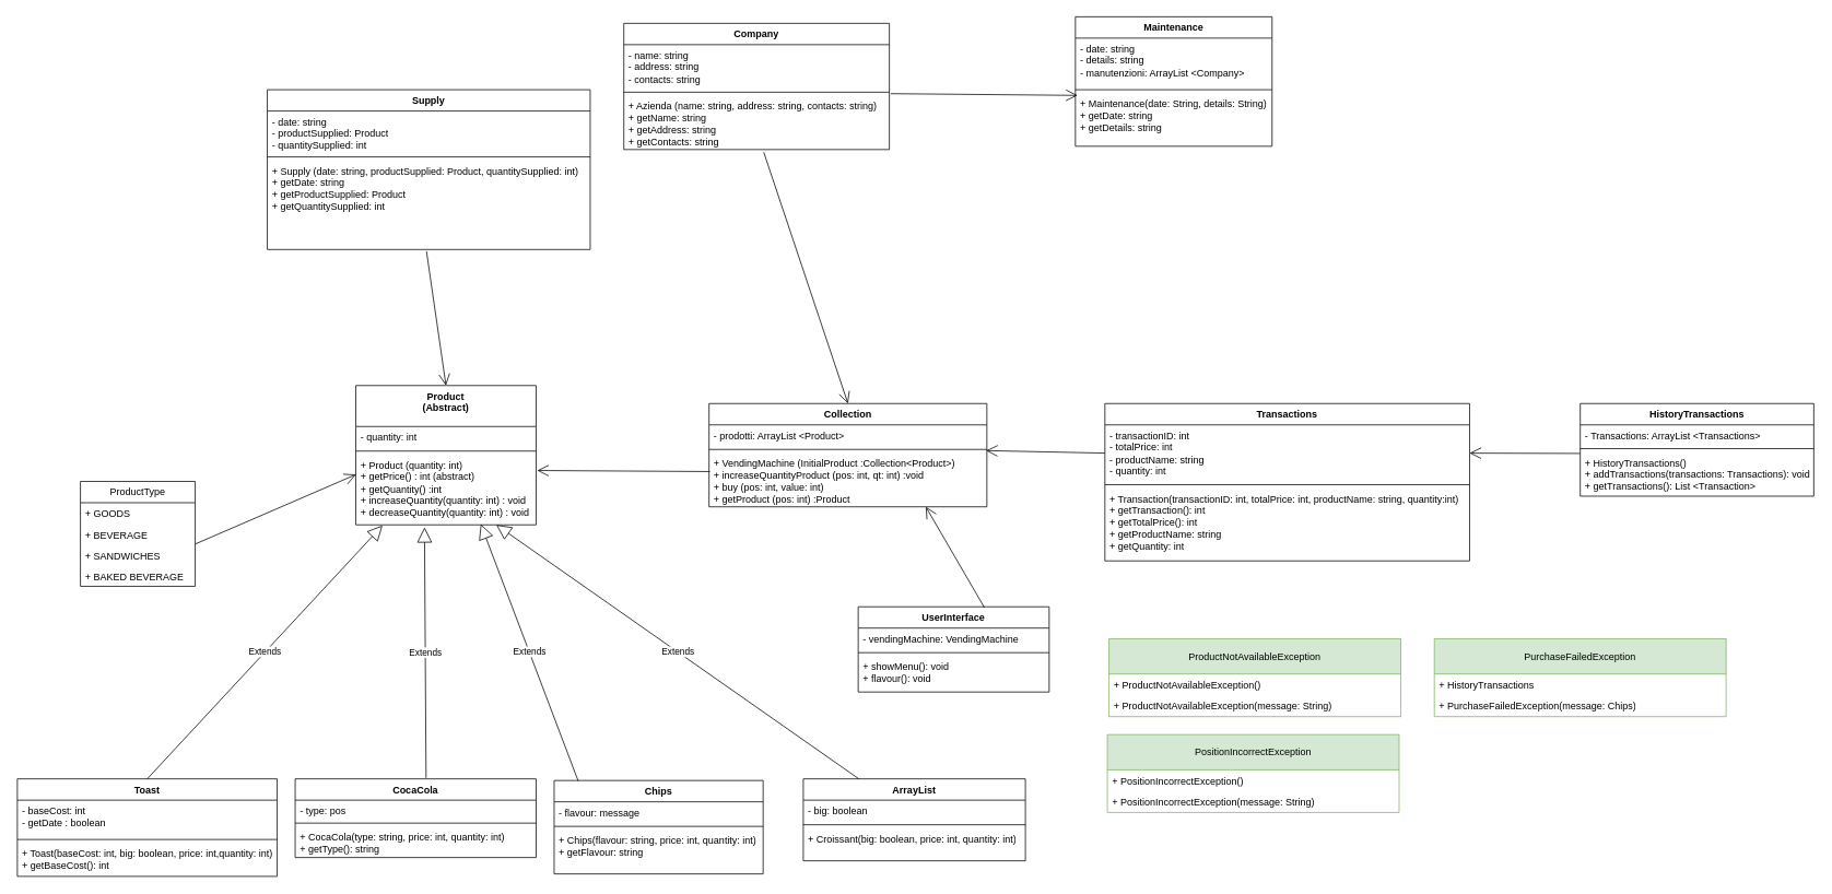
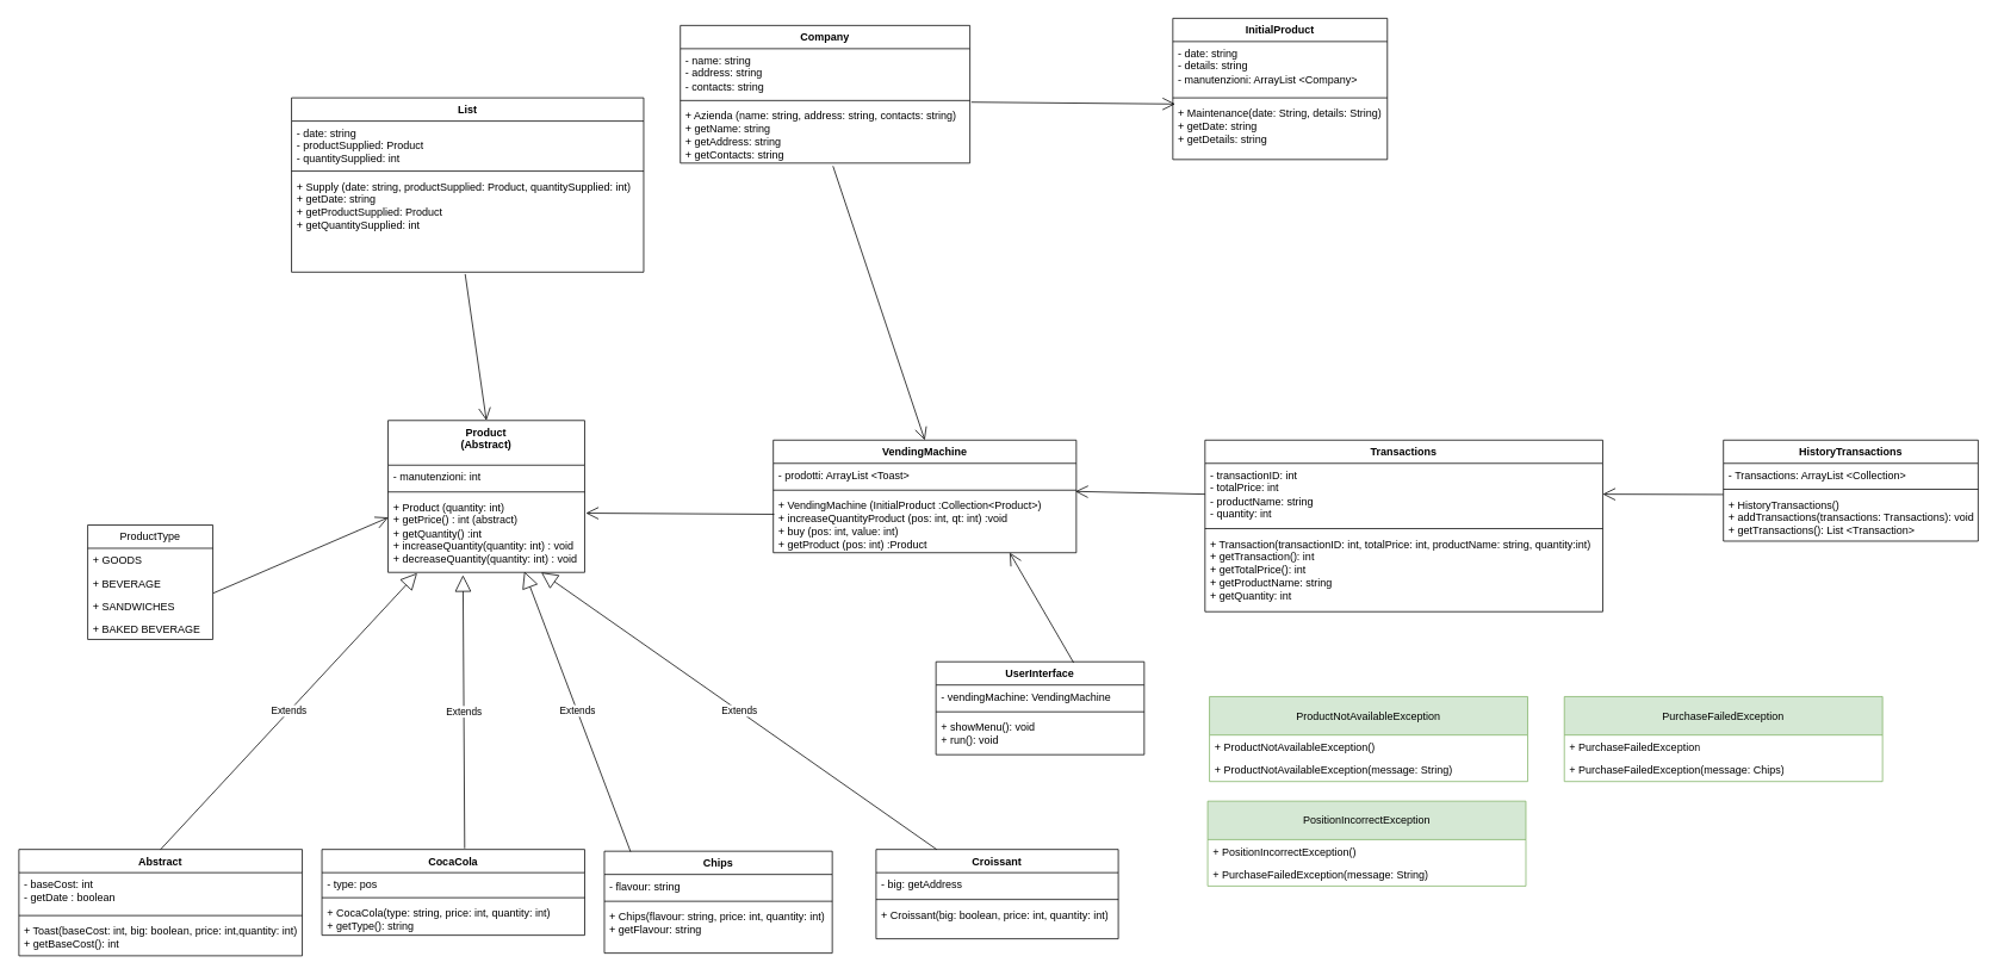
- <mxCell id="33" value="Maintenance" style="swimlane;fontStyle=1;align=center;verticalAlign=top;childLayout=stackLayout;horizontal=1;startSize=26;horizontalStack=0;resizeParent=1;resizeParentMax=0;resizeLast=0;collapsible=1;marginBottom=0;whiteSpace=wrap;html=1;" parent="1" vertex="1"><mxGeometry x="1311" y="20" width="240" height="158" as="geometry" /></mxCell>
+ <mxCell id="33" value="InitialProduct" style="swimlane;fontStyle=1;align=center;verticalAlign=top;childLayout=stackLayout;horizontal=1;startSize=26;horizontalStack=0;resizeParent=1;resizeParentMax=0;resizeLast=0;collapsible=1;marginBottom=0;whiteSpace=wrap;html=1;" parent="1" vertex="1"><mxGeometry x="1311" y="20" width="240" height="158" as="geometry" /></mxCell>
- <mxCell id="38" value="Supply" style="swimlane;fontStyle=1;align=center;verticalAlign=top;childLayout=stackLayout;horizontal=1;startSize=26;horizontalStack=0;resizeParent=1;resizeParentMax=0;resizeLast=0;collapsible=1;marginBottom=0;whiteSpace=wrap;html=1;" parent="1" vertex="1"><mxGeometry x="325" y="109" width="394" height="195" as="geometry" /></mxCell>
+ <mxCell id="38" value="List" style="swimlane;fontStyle=1;align=center;verticalAlign=top;childLayout=stackLayout;horizontal=1;startSize=26;horizontalStack=0;resizeParent=1;resizeParentMax=0;resizeLast=0;collapsible=1;marginBottom=0;whiteSpace=wrap;html=1;" parent="1" vertex="1"><mxGeometry x="325" y="109" width="394" height="195" as="geometry" /></mxCell>
- <mxCell id="11" value="Collection" style="swimlane;fontStyle=1;align=center;verticalAlign=top;childLayout=stackLayout;horizontal=1;startSize=26;horizontalStack=0;resizeParent=1;resizeParentMax=0;resizeLast=0;collapsible=1;marginBottom=0;whiteSpace=wrap;html=1;" parent="1" vertex="1"><mxGeometry x="864" y="492" width="339" height="126" as="geometry" /></mxCell>
+ <mxCell id="11" value="VendingMachine" style="swimlane;fontStyle=1;align=center;verticalAlign=top;childLayout=stackLayout;horizontal=1;startSize=26;horizontalStack=0;resizeParent=1;resizeParentMax=0;resizeLast=0;collapsible=1;marginBottom=0;whiteSpace=wrap;html=1;" parent="1" vertex="1"><mxGeometry x="864" y="492" width="339" height="126" as="geometry" /></mxCell>
- <mxCell id="12" value="- prodotti: ArrayList &amp;lt;Product&amp;gt;" style="text;strokeColor=none;fillColor=none;align=left;verticalAlign=top;spacingLeft=4;spacingRight=4;overflow=hidden;rotatable=0;points=[[0,0.5],[1,0.5]];portConstraint=eastwest;whiteSpace=wrap;html=1;" parent="11" vertex="1"><mxGeometry y="26" width="339" height="26" as="geometry" /></mxCell>
+ <mxCell id="12" value="- prodotti: ArrayList &amp;lt;Toast&amp;gt;" style="text;strokeColor=none;fillColor=none;align=left;verticalAlign=top;spacingLeft=4;spacingRight=4;overflow=hidden;rotatable=0;points=[[0,0.5],[1,0.5]];portConstraint=eastwest;whiteSpace=wrap;html=1;" parent="11" vertex="1"><mxGeometry y="26" width="339" height="26" as="geometry" /></mxCell>
- <mxCell id="72" value="- Transactions: ArrayList &amp;lt;Transactions&amp;gt;&amp;nbsp;&lt;br&gt;" style="text;strokeColor=none;fillColor=none;align=left;verticalAlign=top;spacingLeft=4;spacingRight=4;overflow=hidden;rotatable=0;points=[[0,0.5],[1,0.5]];portConstraint=eastwest;whiteSpace=wrap;html=1;" vertex="1" parent="71"><mxGeometry y="26" width="285" height="25" as="geometry" /></mxCell>
+ <mxCell id="72" value="- Transactions: ArrayList &amp;lt;Collection&amp;gt;&amp;nbsp;&lt;br&gt;" style="text;strokeColor=none;fillColor=none;align=left;verticalAlign=top;spacingLeft=4;spacingRight=4;overflow=hidden;rotatable=0;points=[[0,0.5],[1,0.5]];portConstraint=eastwest;whiteSpace=wrap;html=1;" vertex="1" parent="71"><mxGeometry y="26" width="285" height="25" as="geometry" /></mxCell>
- <mxCell id="3" value="- quantity: int" style="text;strokeColor=none;fillColor=none;align=left;verticalAlign=top;spacingLeft=4;spacingRight=4;overflow=hidden;rotatable=0;points=[[0,0.5],[1,0.5]];portConstraint=eastwest;whiteSpace=wrap;html=1;" parent="2" vertex="1"><mxGeometry y="50" width="220" height="26" as="geometry" /></mxCell>
+ <mxCell id="3" value="- manutenzioni: int" style="text;strokeColor=none;fillColor=none;align=left;verticalAlign=top;spacingLeft=4;spacingRight=4;overflow=hidden;rotatable=0;points=[[0,0.5],[1,0.5]];portConstraint=eastwest;whiteSpace=wrap;html=1;" parent="2" vertex="1"><mxGeometry y="50" width="220" height="26" as="geometry" /></mxCell>
- <mxCell id="46" value="+ showMenu(): void&lt;br&gt;+ flavour(): void" style="text;strokeColor=none;fillColor=none;align=left;verticalAlign=top;spacingLeft=4;spacingRight=4;overflow=hidden;rotatable=0;points=[[0,0.5],[1,0.5]];portConstraint=eastwest;whiteSpace=wrap;html=1;" vertex="1" parent="43"><mxGeometry y="60" width="233" height="44" as="geometry" /></mxCell>
+ <mxCell id="46" value="+ showMenu(): void&lt;br&gt;+ run(): void" style="text;strokeColor=none;fillColor=none;align=left;verticalAlign=top;spacingLeft=4;spacingRight=4;overflow=hidden;rotatable=0;points=[[0,0.5],[1,0.5]];portConstraint=eastwest;whiteSpace=wrap;html=1;" vertex="1" parent="43"><mxGeometry y="60" width="233" height="44" as="geometry" /></mxCell>
- <mxCell id="63" value="+&amp;nbsp;HistoryTransactions" style="text;strokeColor=none;fillColor=none;align=left;verticalAlign=top;spacingLeft=4;spacingRight=4;overflow=hidden;rotatable=0;points=[[0,0.5],[1,0.5]];portConstraint=eastwest;whiteSpace=wrap;html=1;" vertex="1" parent="62"><mxGeometry y="43" width="356" height="26" as="geometry" /></mxCell>
+ <mxCell id="63" value="+&amp;nbsp;PurchaseFailedException" style="text;strokeColor=none;fillColor=none;align=left;verticalAlign=top;spacingLeft=4;spacingRight=4;overflow=hidden;rotatable=0;points=[[0,0.5],[1,0.5]];portConstraint=eastwest;whiteSpace=wrap;html=1;" vertex="1" parent="62"><mxGeometry y="43" width="356" height="26" as="geometry" /></mxCell>
- <mxCell id="6" value="Toast" style="swimlane;fontStyle=1;align=center;verticalAlign=top;childLayout=stackLayout;horizontal=1;startSize=26;horizontalStack=0;resizeParent=1;resizeParentMax=0;resizeLast=0;collapsible=1;marginBottom=0;whiteSpace=wrap;html=1;" parent="1" vertex="1"><mxGeometry x="20" y="950" width="317" height="119" as="geometry" /></mxCell>
+ <mxCell id="6" value="Abstract" style="swimlane;fontStyle=1;align=center;verticalAlign=top;childLayout=stackLayout;horizontal=1;startSize=26;horizontalStack=0;resizeParent=1;resizeParentMax=0;resizeLast=0;collapsible=1;marginBottom=0;whiteSpace=wrap;html=1;" parent="1" vertex="1"><mxGeometry x="20" y="950" width="317" height="119" as="geometry" /></mxCell>
- <mxCell id="57" value="ArrayList" style="swimlane;fontStyle=1;align=center;verticalAlign=top;childLayout=stackLayout;horizontal=1;startSize=26;horizontalStack=0;resizeParent=1;resizeParentMax=0;resizeLast=0;collapsible=1;marginBottom=0;whiteSpace=wrap;html=1;" vertex="1" parent="1"><mxGeometry x="979" y="950" width="271" height="100" as="geometry" /></mxCell>
+ <mxCell id="57" value="Croissant" style="swimlane;fontStyle=1;align=center;verticalAlign=top;childLayout=stackLayout;horizontal=1;startSize=26;horizontalStack=0;resizeParent=1;resizeParentMax=0;resizeLast=0;collapsible=1;marginBottom=0;whiteSpace=wrap;html=1;" vertex="1" parent="1"><mxGeometry x="979" y="950" width="271" height="100" as="geometry" /></mxCell>
- <mxCell id="21" value="+ PositionIncorrectException(message: String)" style="text;strokeColor=none;fillColor=none;align=left;verticalAlign=top;spacingLeft=4;spacingRight=4;overflow=hidden;rotatable=0;points=[[0,0.5],[1,0.5]];portConstraint=eastwest;whiteSpace=wrap;html=1;" parent="19" vertex="1"><mxGeometry y="69" width="356" height="26" as="geometry" /></mxCell>
+ <mxCell id="21" value="+ PurchaseFailedException(message: String)" style="text;strokeColor=none;fillColor=none;align=left;verticalAlign=top;spacingLeft=4;spacingRight=4;overflow=hidden;rotatable=0;points=[[0,0.5],[1,0.5]];portConstraint=eastwest;whiteSpace=wrap;html=1;" parent="19" vertex="1"><mxGeometry y="69" width="356" height="26" as="geometry" /></mxCell>
- <mxCell id="58" value="- big: boolean" style="text;strokeColor=none;fillColor=none;align=left;verticalAlign=top;spacingLeft=4;spacingRight=4;overflow=hidden;rotatable=0;points=[[0,0.5],[1,0.5]];portConstraint=eastwest;whiteSpace=wrap;html=1;" vertex="1" parent="57"><mxGeometry y="26" width="271" height="26" as="geometry" /></mxCell>
+ <mxCell id="58" value="- big: getAddress" style="text;strokeColor=none;fillColor=none;align=left;verticalAlign=top;spacingLeft=4;spacingRight=4;overflow=hidden;rotatable=0;points=[[0,0.5],[1,0.5]];portConstraint=eastwest;whiteSpace=wrap;html=1;" vertex="1" parent="57"><mxGeometry y="26" width="271" height="26" as="geometry" /></mxCell>
- <mxCell id="53" value="- flavour: message" style="text;strokeColor=none;fillColor=none;align=left;verticalAlign=top;spacingLeft=4;spacingRight=4;overflow=hidden;rotatable=0;points=[[0,0.5],[1,0.5]];portConstraint=eastwest;whiteSpace=wrap;html=1;" vertex="1" parent="52"><mxGeometry y="26" width="255" height="26" as="geometry" /></mxCell>
+ <mxCell id="53" value="- flavour: string" style="text;strokeColor=none;fillColor=none;align=left;verticalAlign=top;spacingLeft=4;spacingRight=4;overflow=hidden;rotatable=0;points=[[0,0.5],[1,0.5]];portConstraint=eastwest;whiteSpace=wrap;html=1;" vertex="1" parent="52"><mxGeometry y="26" width="255" height="26" as="geometry" /></mxCell>
